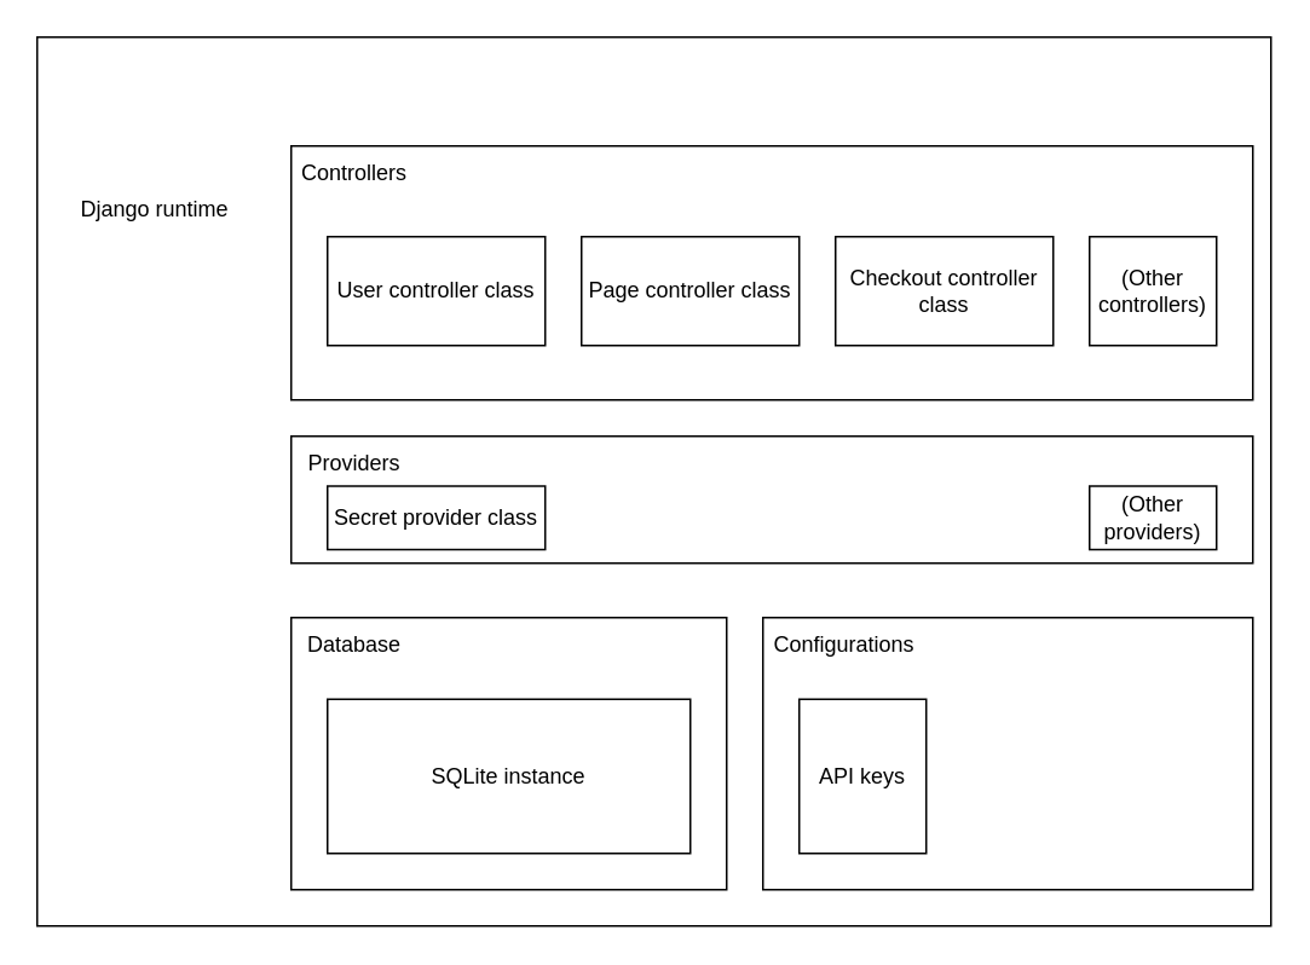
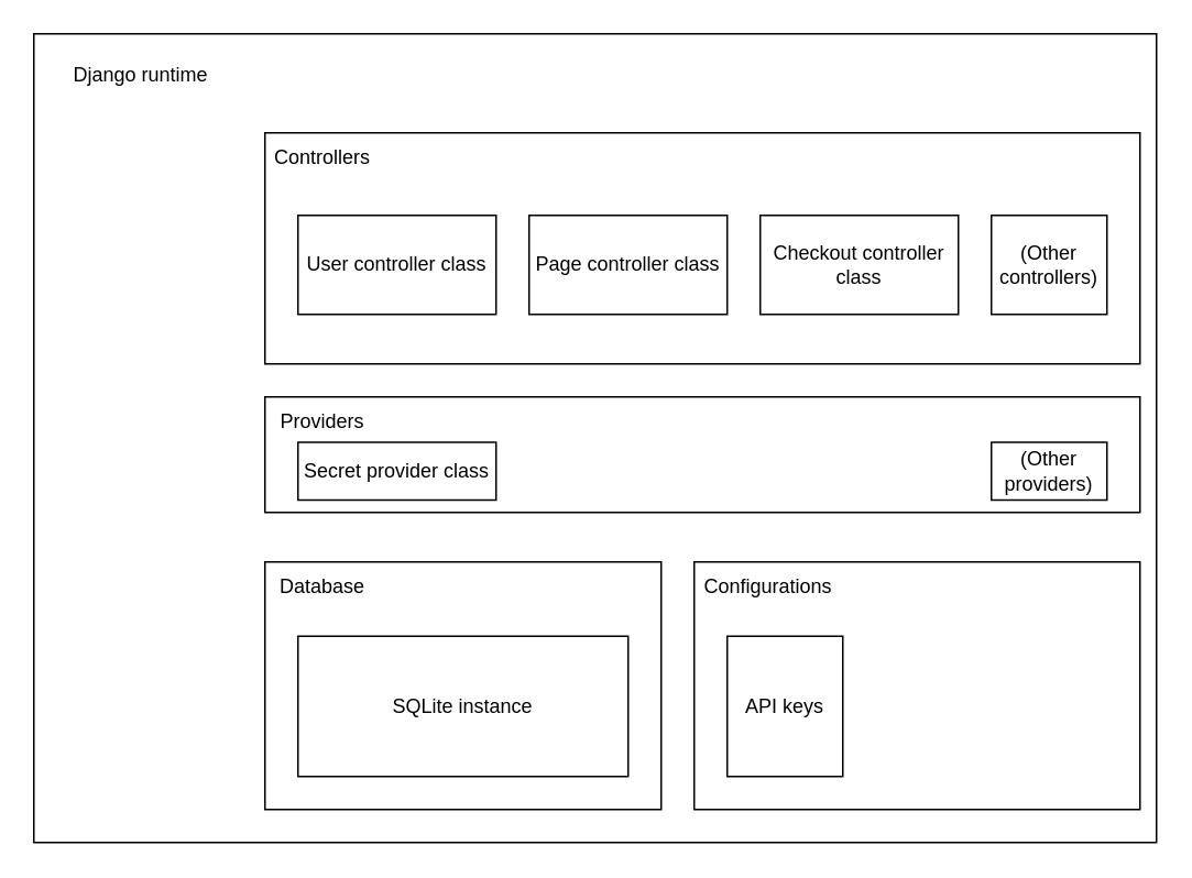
- <mxCell id="3" value="Django runtime" style="text;html=1;strokeColor=none;fillColor=none;align=center;verticalAlign=middle;whiteSpace=wrap;rounded=0;" vertex="1" parent="1"><mxGeometry x="30" y="100" width="110" height="30" as="geometry" /></mxCell>
+ <mxCell id="3" value="Django runtime" style="text;html=1;strokeColor=none;fillColor=none;align=center;verticalAlign=middle;whiteSpace=wrap;rounded=0;" vertex="1" parent="1"><mxGeometry x="30" y="30" width="110" height="30" as="geometry" /></mxCell>
